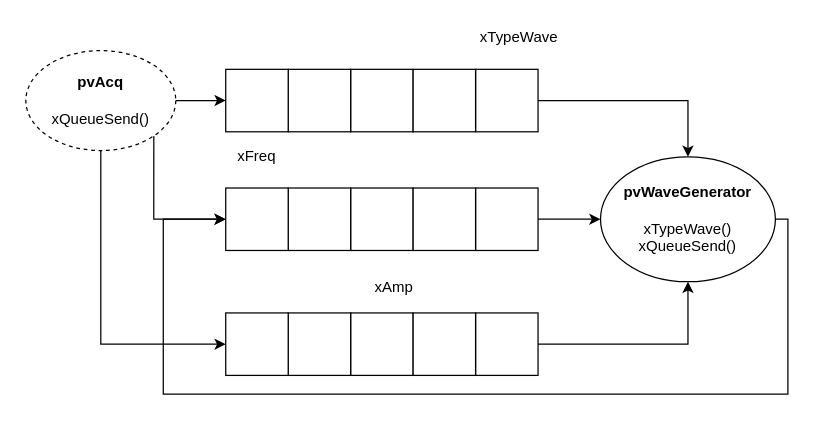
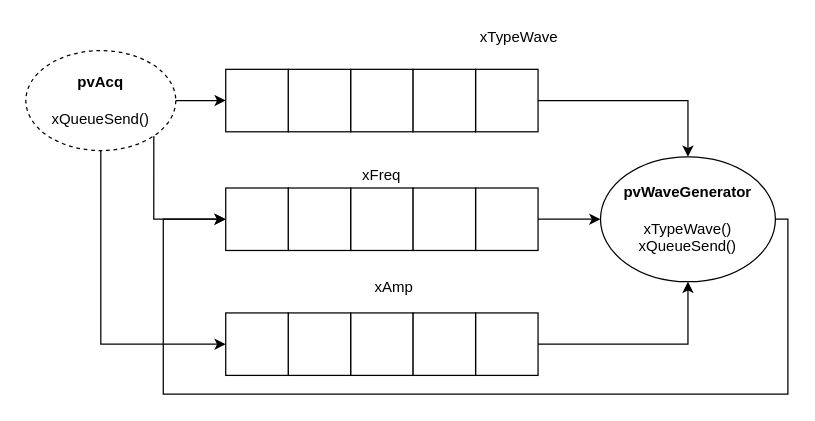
- <mxCell id="27" value="xFreq" style="text;html=1;strokeColor=none;fillColor=none;align=center;verticalAlign=middle;whiteSpace=wrap;rounded=0;" parent="1" vertex="1"><mxGeometry x="160" y="115" width="90" height="20" as="geometry" /></mxCell>
+ <mxCell id="27" value="xFreq" style="text;html=1;strokeColor=none;fillColor=none;align=center;verticalAlign=middle;whiteSpace=wrap;rounded=0;" parent="1" vertex="1"><mxGeometry x="260" y="130" width="90" height="20" as="geometry" /></mxCell>
